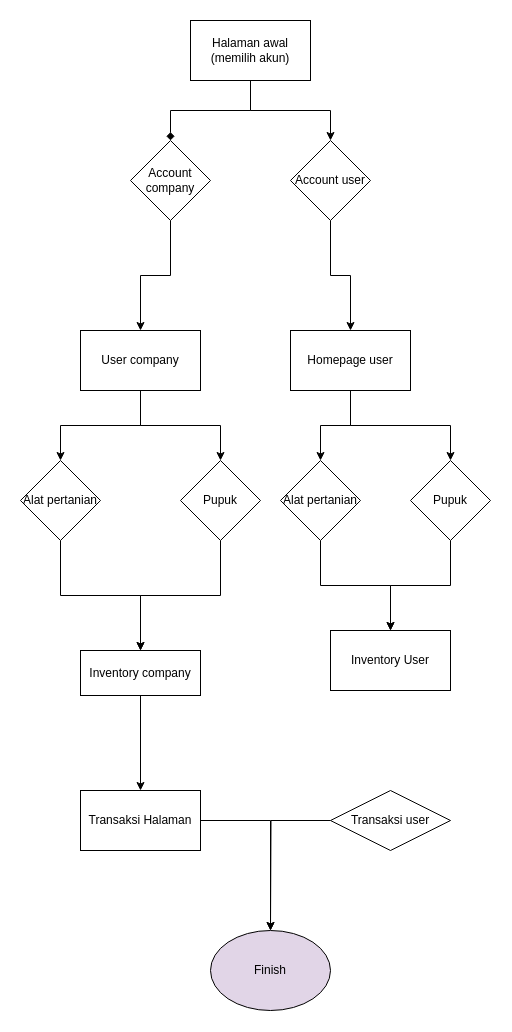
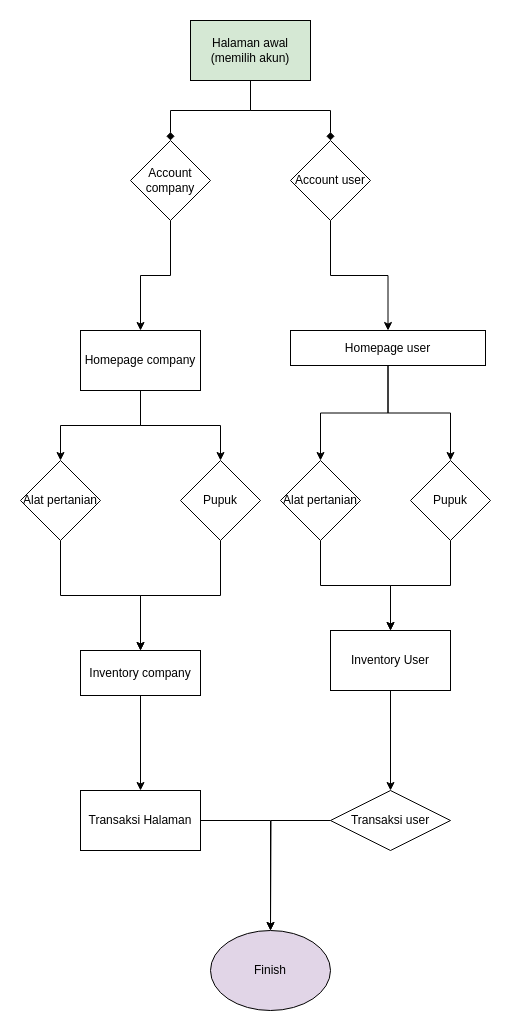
- <mxCell id="4" value="Halaman awal (memilih akun)" style="rounded=0;whiteSpace=wrap;html=1;" vertex="1" parent="1"><mxGeometry x="190" y="20" width="120" height="60" as="geometry" /></mxCell>
+ <mxCell id="4" value="Halaman awal (memilih akun)" style="rounded=0;whiteSpace=wrap;html=1;fillColor=#d5e8d4;" vertex="1" parent="1"><mxGeometry x="190" y="20" width="120" height="60" as="geometry" /></mxCell>
- <mxCell id="3" style="edgeStyle=orthogonalEdgeStyle;rounded=0;orthogonalLoop=1;jettySize=auto;html=1;entryX=0.5;entryY=0;entryDx=0;entryDy=0;" edge="1" parent="1" source="4" target="8"><mxGeometry relative="1" as="geometry" /></mxCell>
+ <mxCell id="3" style="edgeStyle=orthogonalEdgeStyle;rounded=0;orthogonalLoop=1;jettySize=auto;html=1;entryX=0.5;entryY=0;entryDx=0;entryDy=0;endArrow=diamond;" edge="1" parent="1" source="4" target="8"><mxGeometry relative="1" as="geometry" /></mxCell>
- <mxCell id="11" value="User company" style="rounded=0;whiteSpace=wrap;html=1;" vertex="1" parent="1"><mxGeometry x="80" y="330" width="120" height="60" as="geometry" /></mxCell>
+ <mxCell id="11" value="Homepage company" style="rounded=0;whiteSpace=wrap;html=1;" vertex="1" parent="1"><mxGeometry x="80" y="330" width="120" height="60" as="geometry" /></mxCell>
- <mxCell id="14" value="Homepage user" style="rounded=0;whiteSpace=wrap;html=1;" vertex="1" parent="1"><mxGeometry x="290" y="330" width="120" height="60" as="geometry" /></mxCell>
+ <mxCell id="14" value="Homepage user" style="rounded=0;whiteSpace=wrap;html=1;" vertex="1" parent="1"><mxGeometry x="290" y="330" width="195" height="35" as="geometry" /></mxCell>
+ <mxCell id="25" style="edgeStyle=orthogonalEdgeStyle;rounded=0;orthogonalLoop=1;jettySize=auto;html=1;entryX=0.5;entryY=0;entryDx=0;entryDy=0;" edge="1" parent="1" source="26" target="30"><mxGeometry relative="1" as="geometry" /></mxCell>
